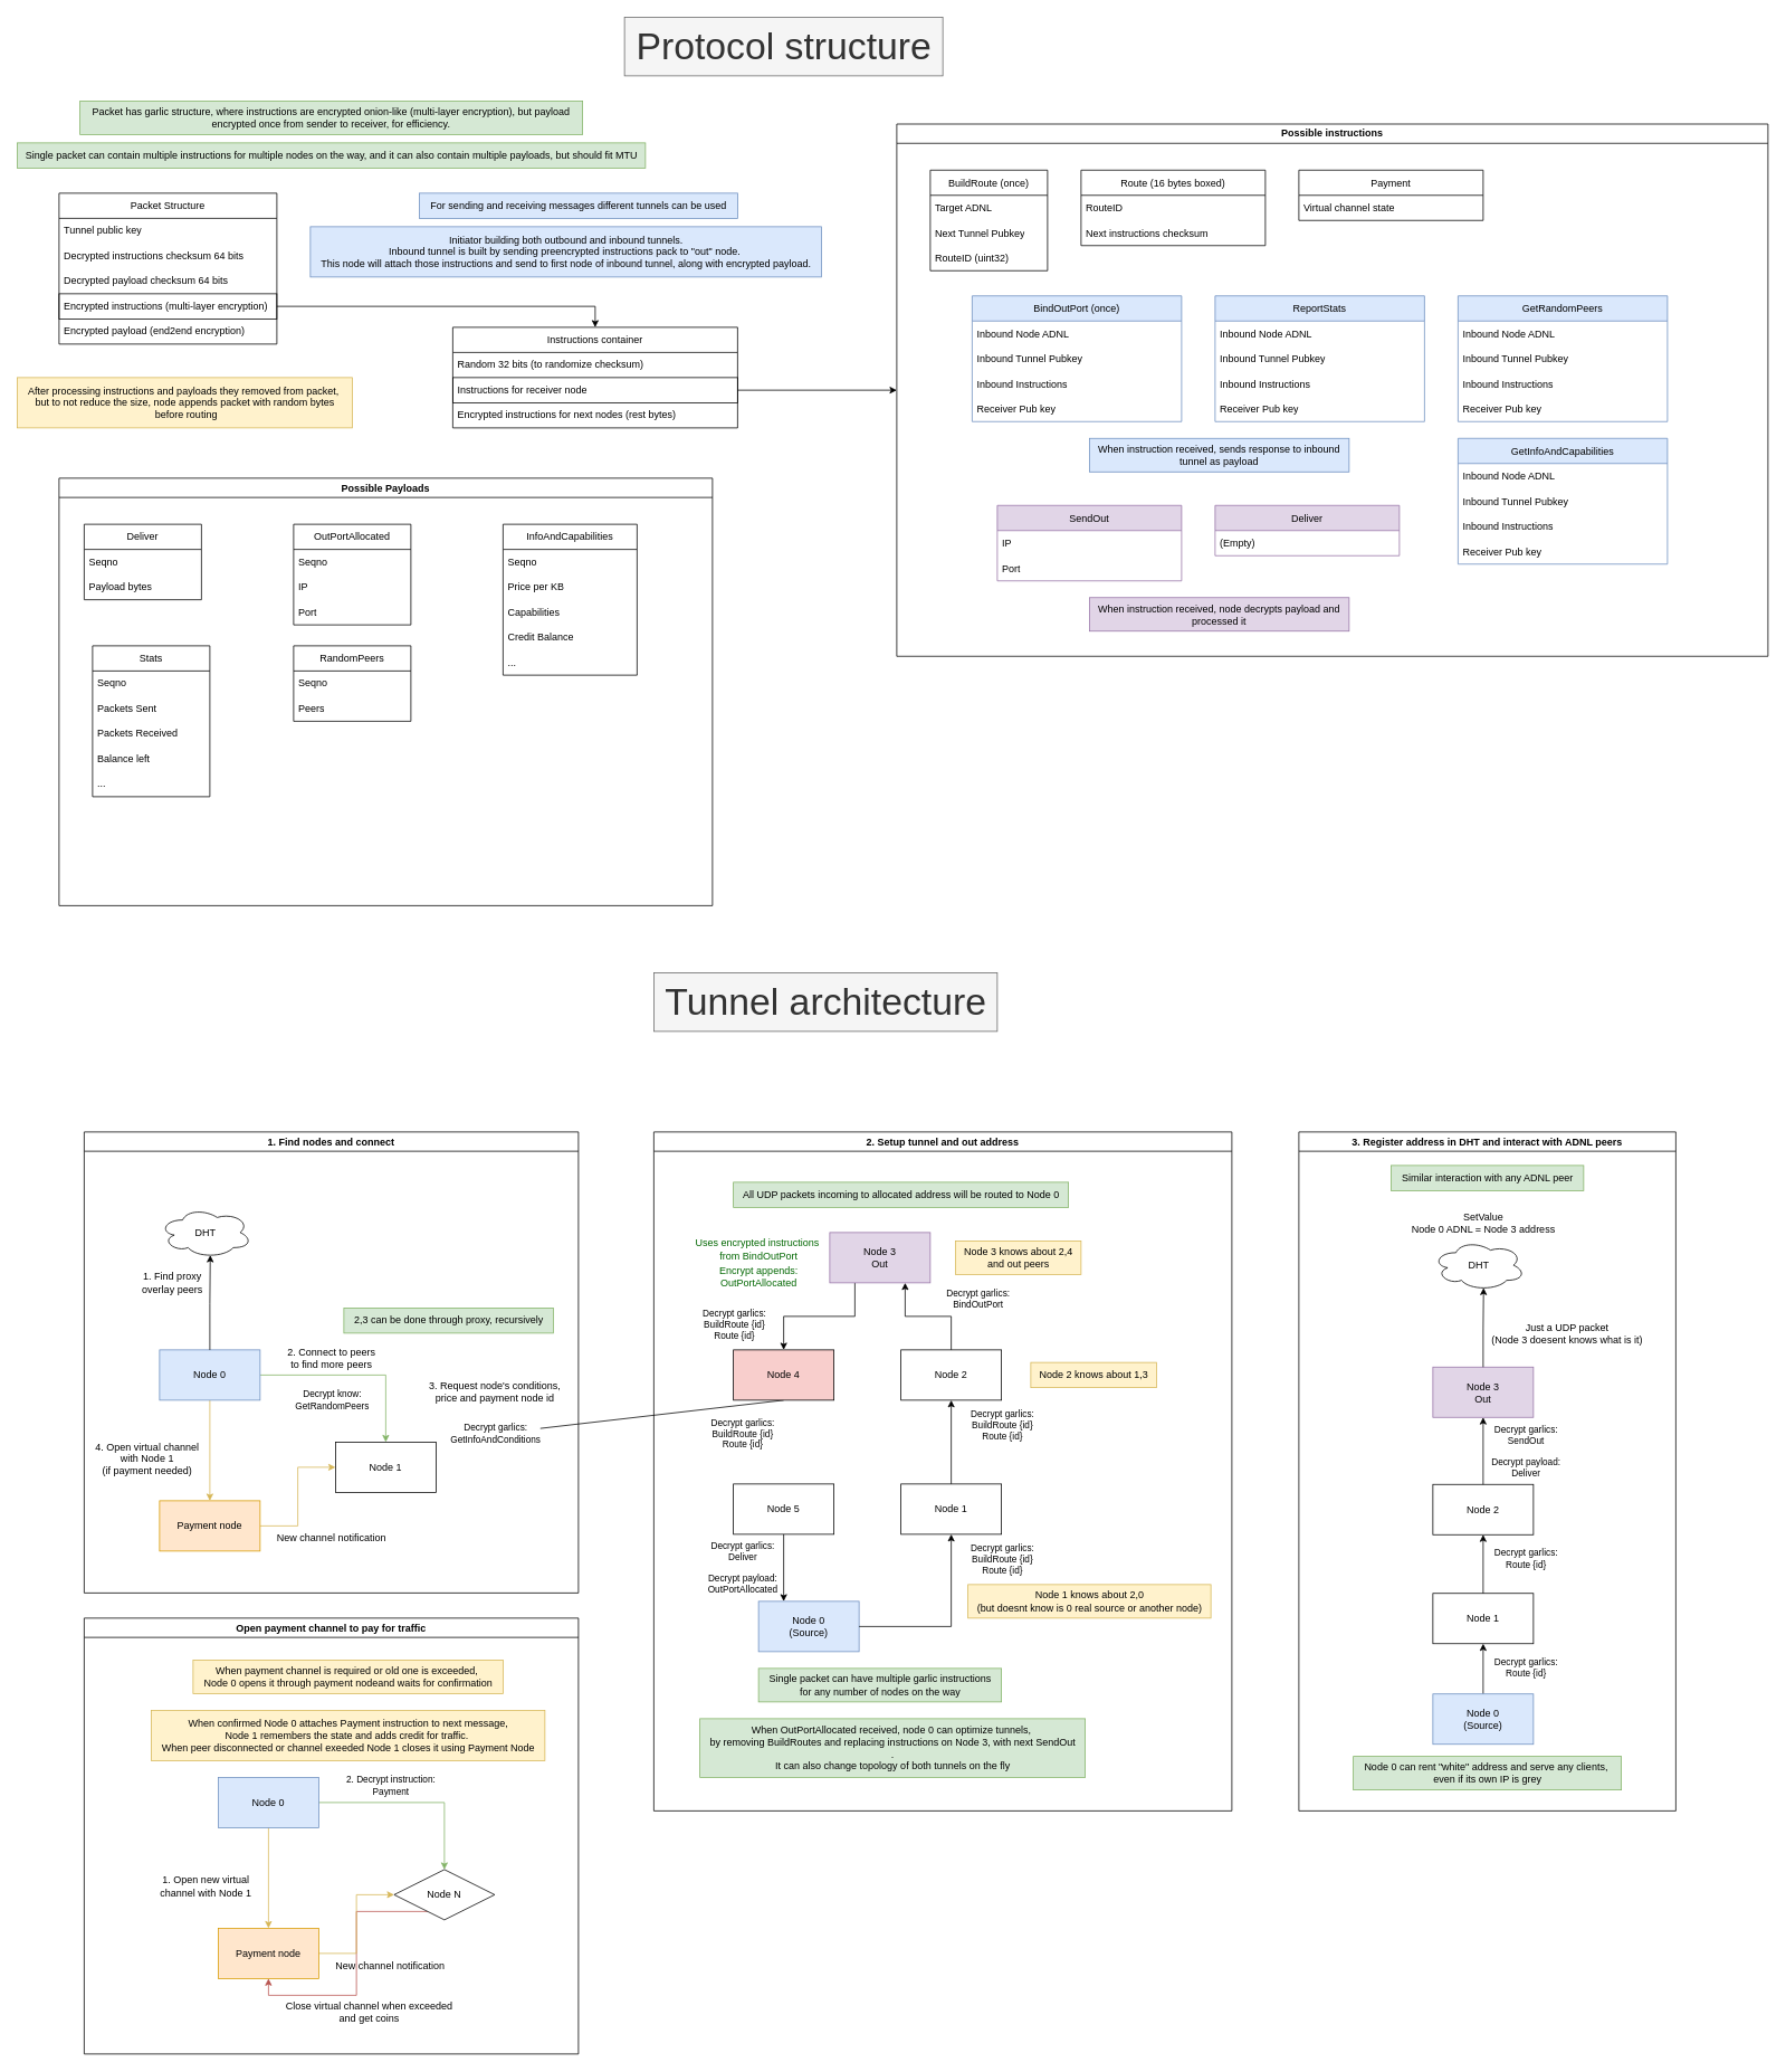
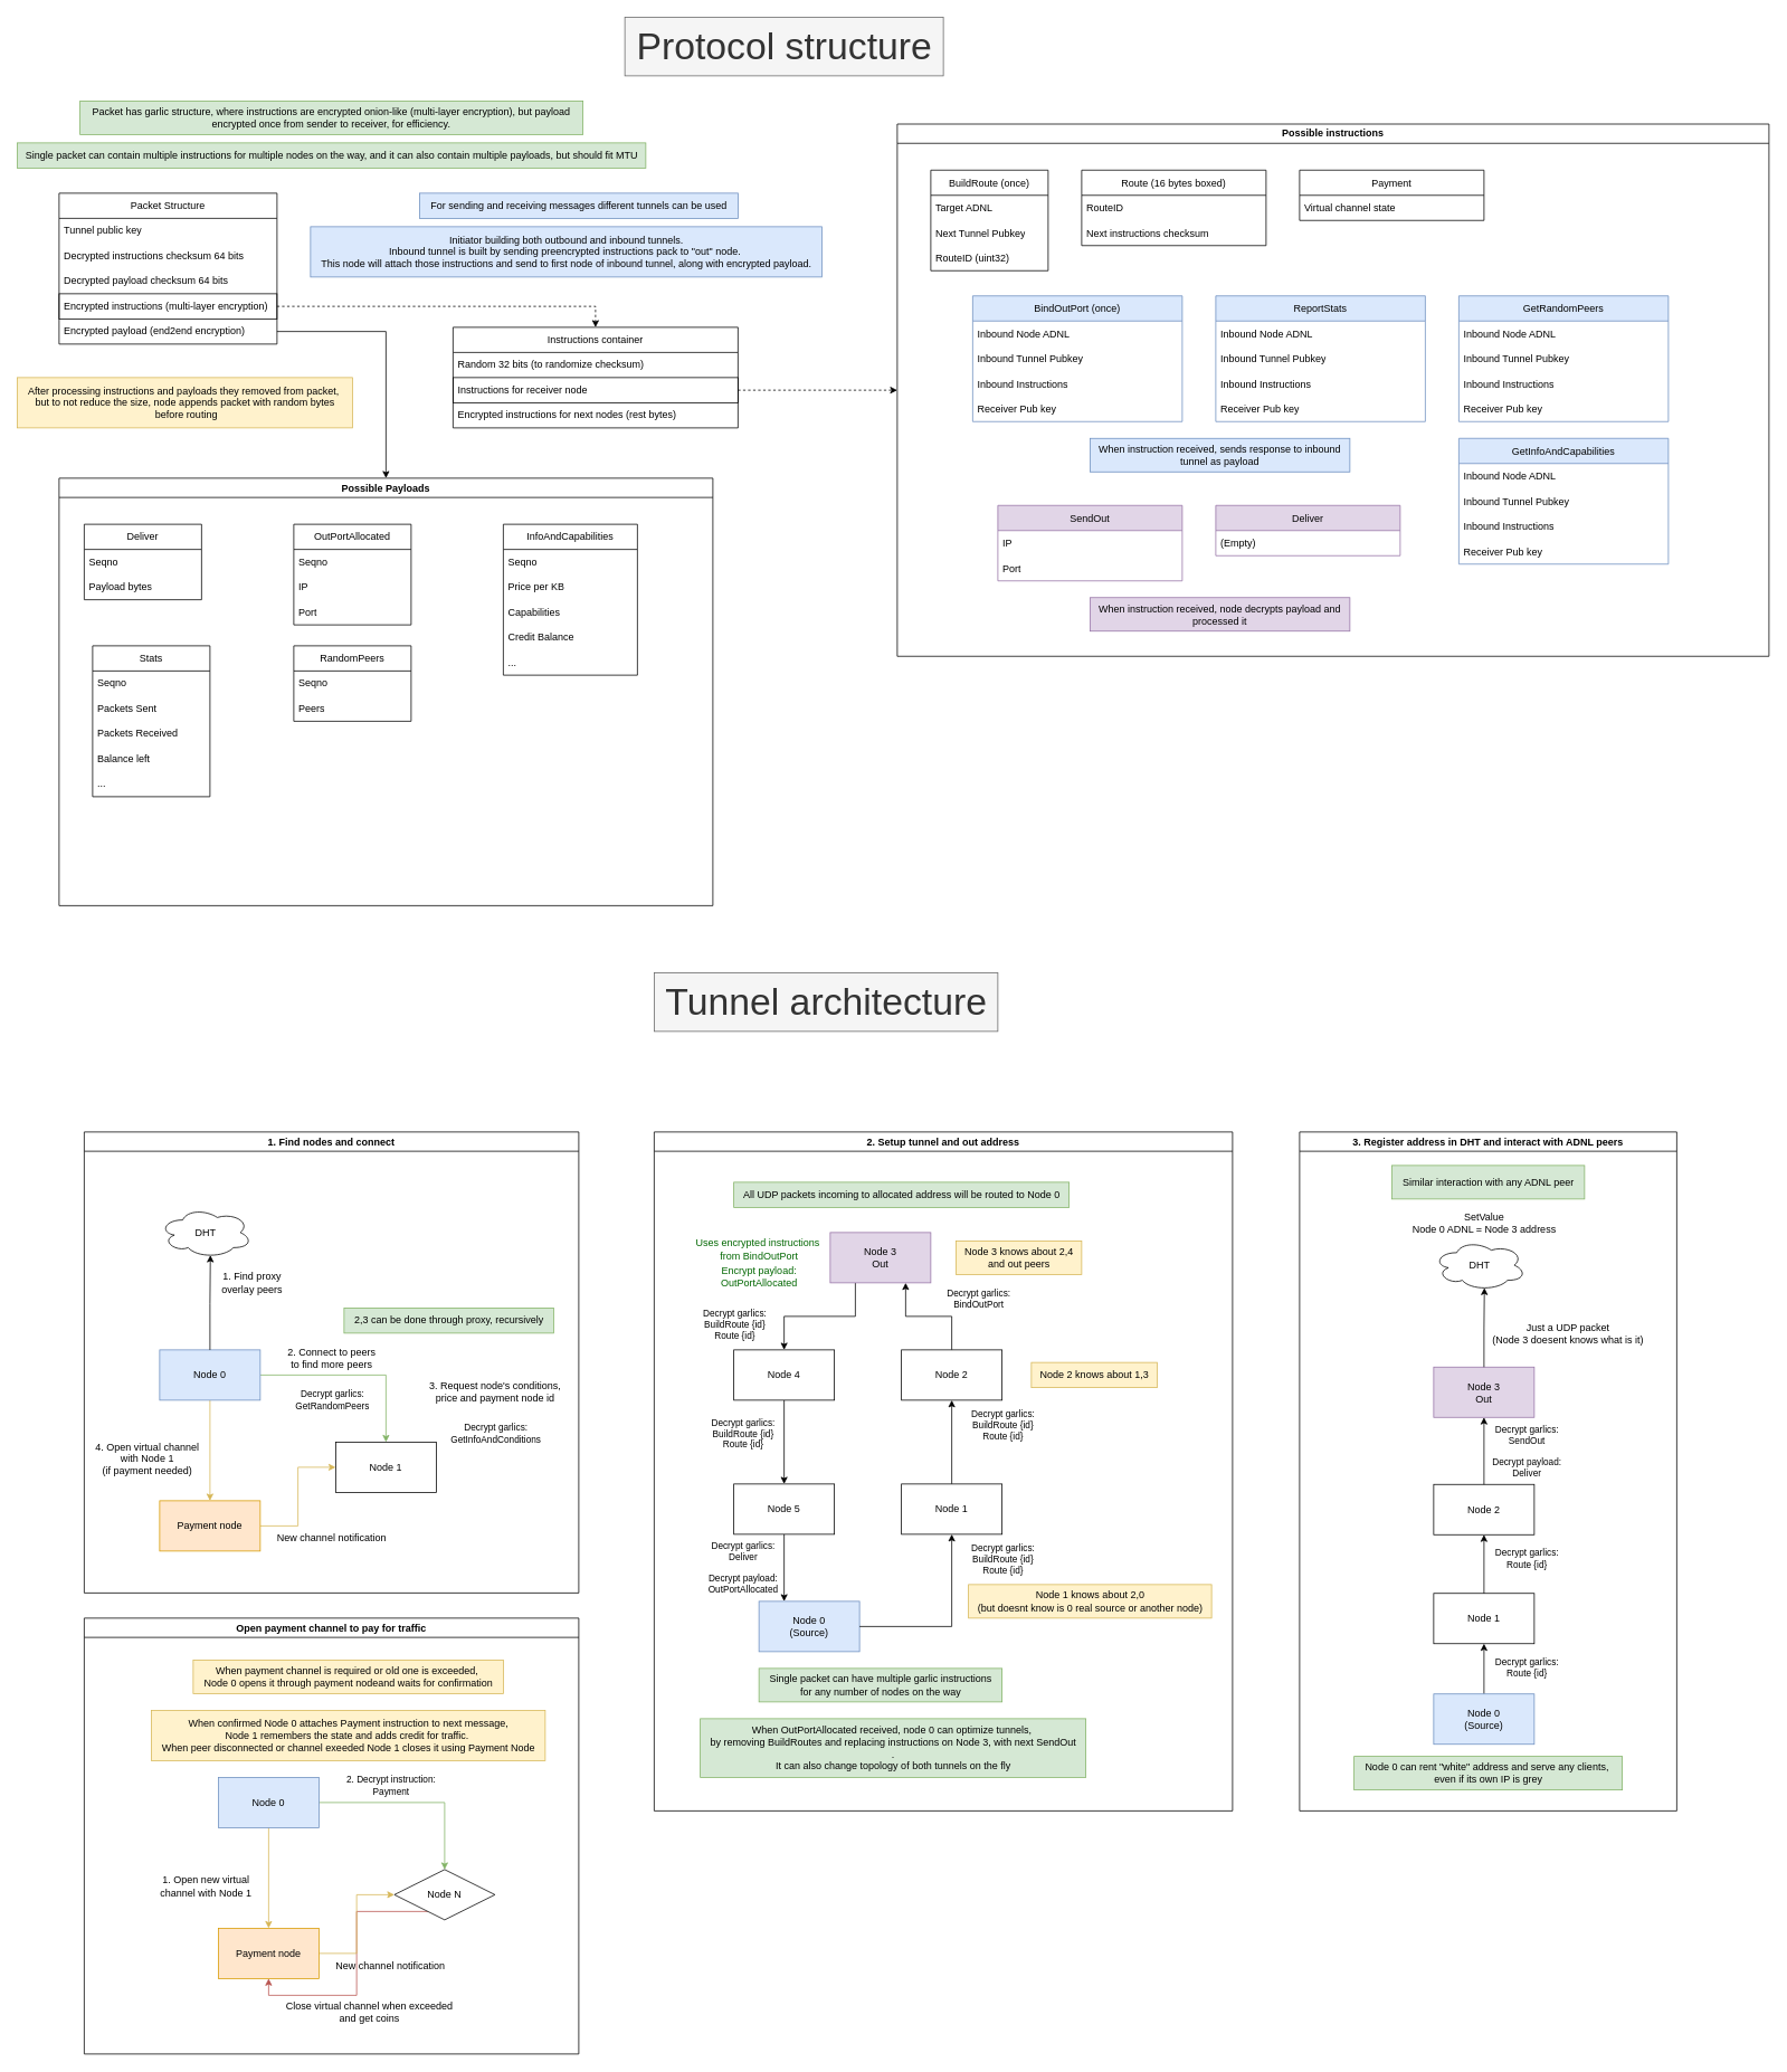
- <mxCell id="71" style="edgeStyle=orthogonalEdgeStyle;rounded=0;orthogonalLoop=1;jettySize=auto;html=1;entryX=0.5;entryY=0;entryDx=0;entryDy=0;" edge="1" parent="1" source="65" target="67"><mxGeometry relative="1" as="geometry" /></mxCell>
+ <mxCell id="71" style="edgeStyle=orthogonalEdgeStyle;rounded=0;orthogonalLoop=1;jettySize=auto;html=1;entryX=0.5;entryY=0;entryDx=0;entryDy=0;dashed=1;" edge="1" parent="1" source="65" target="67"><mxGeometry relative="1" as="geometry" /></mxCell>
+ <mxCell id="133" style="edgeStyle=orthogonalEdgeStyle;rounded=0;orthogonalLoop=1;jettySize=auto;html=1;exitX=1;exitY=0.5;exitDx=0;exitDy=0;entryX=0.5;entryY=0;entryDx=0;entryDy=0;" edge="1" parent="1" source="66" target="110"><mxGeometry relative="1" as="geometry" /></mxCell>
- <mxCell id="109" style="edgeStyle=orthogonalEdgeStyle;rounded=0;orthogonalLoop=1;jettySize=auto;html=1;entryX=0;entryY=0.5;entryDx=0;entryDy=0;" edge="1" parent="1" source="69" target="72"><mxGeometry relative="1" as="geometry" /></mxCell>
+ <mxCell id="109" style="edgeStyle=orthogonalEdgeStyle;rounded=0;orthogonalLoop=1;jettySize=auto;html=1;entryX=0;entryY=0.5;entryDx=0;entryDy=0;dashed=1;" edge="1" parent="1" source="69" target="72"><mxGeometry relative="1" as="geometry" /></mxCell>
- <mxCell id="155" value="Similar interaction with any ADNL peer" style="text;html=1;align=center;verticalAlign=middle;resizable=0;points=[];autosize=1;strokeColor=#82b366;fillColor=#d5e8d4;" vertex="1" parent="140"><mxGeometry x="110" y="40" width="230" height="30" as="geometry" /></mxCell>
+ <mxCell id="155" value="Similar interaction with any ADNL peer" style="text;html=1;align=center;verticalAlign=middle;resizable=0;points=[];autosize=1;strokeColor=#82b366;fillColor=#d5e8d4;" vertex="1" parent="140"><mxGeometry x="110" y="40" width="230" height="40" as="geometry" /></mxCell>
- <mxCell id="35" value="1. Find proxy &lt;br&gt;overlay peers" style="text;html=1;align=center;verticalAlign=middle;resizable=0;points=[];autosize=1;strokeColor=none;fillColor=none;" parent="29" vertex="1"><mxGeometry x="55" y="160" width="100" height="40" as="geometry" /></mxCell>
+ <mxCell id="35" value="1. Find proxy &lt;br&gt;overlay peers" style="text;html=1;align=center;verticalAlign=middle;resizable=0;points=[];autosize=1;strokeColor=none;fillColor=none;" parent="29" vertex="1"><mxGeometry x="150" y="160" width="100" height="40" as="geometry" /></mxCell>
- <mxCell id="23" value="Encrypt appends:&lt;br&gt;OutPortAllocated&lt;div&gt;&lt;br&gt;&lt;/div&gt;" style="text;html=1;align=center;verticalAlign=middle;resizable=0;points=[];autosize=1;strokeColor=none;fillColor=none;fontColor=#006600;" vertex="1" parent="2"><mxGeometry x="70" y="150" width="110" height="60" as="geometry" /></mxCell>
+ <mxCell id="23" value="Encrypt payload:&lt;br&gt;OutPortAllocated&lt;div&gt;&lt;br&gt;&lt;/div&gt;" style="text;html=1;align=center;verticalAlign=middle;resizable=0;points=[];autosize=1;strokeColor=none;fillColor=none;fontColor=#006600;" vertex="1" parent="2"><mxGeometry x="70" y="150" width="110" height="60" as="geometry" /></mxCell>
- <mxCell id="20" value="Node 4" style="rounded=0;whiteSpace=wrap;html=1;fillColor=#f8cecc;" vertex="1" parent="2"><mxGeometry x="95" y="260" width="120" height="60" as="geometry" /></mxCell>
+ <mxCell id="20" value="Node 4" style="rounded=0;whiteSpace=wrap;html=1;" vertex="1" parent="2"><mxGeometry x="95" y="260" width="120" height="60" as="geometry" /></mxCell>
- <mxCell id="39" value="Decrypt know:&lt;br&gt;GetRandomPeers" style="edgeLabel;html=1;align=center;verticalAlign=middle;resizable=0;points=[];" parent="29" vertex="1" connectable="0"><mxGeometry x="295.0" y="319.997" as="geometry" /></mxCell>
+ <mxCell id="39" value="Decrypt garlics:&lt;br&gt;GetRandomPeers" style="edgeLabel;html=1;align=center;verticalAlign=middle;resizable=0;points=[];" parent="29" vertex="1" connectable="0"><mxGeometry x="295.0" y="319.997" as="geometry" /></mxCell>
- <mxCell id="19" style="edgeStyle=orthogonalEdgeStyle;rounded=0;orthogonalLoop=1;jettySize=auto;html=1;exitX=0.5;exitY=1;exitDx=0;exitDy=0;" edge="1" parent="2" source="20" target="40"><mxGeometry relative="1" as="geometry" /></mxCell>
+ <mxCell id="19" style="edgeStyle=orthogonalEdgeStyle;rounded=0;orthogonalLoop=1;jettySize=auto;html=1;exitX=0.5;exitY=1;exitDx=0;exitDy=0;entryX=0.5;entryY=0;entryDx=0;entryDy=0;" edge="1" parent="2" source="20" target="22"><mxGeometry relative="1" as="geometry" /></mxCell>
